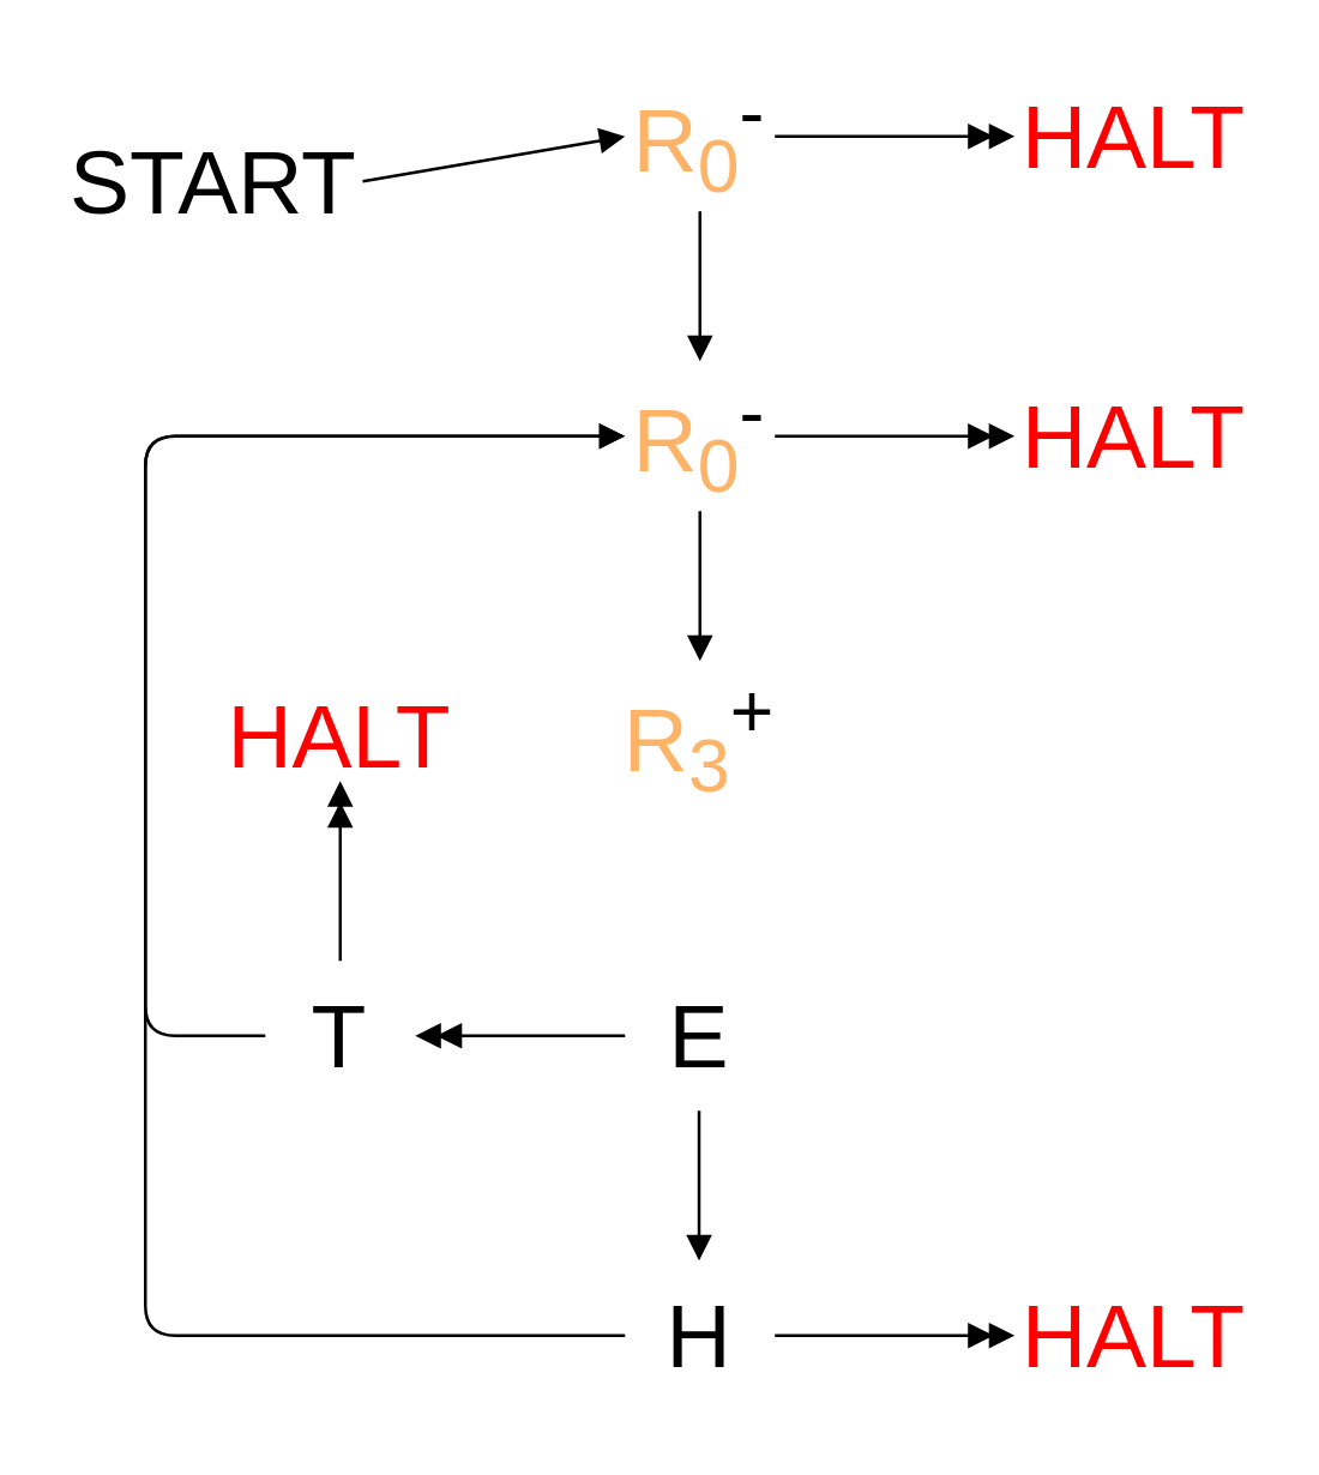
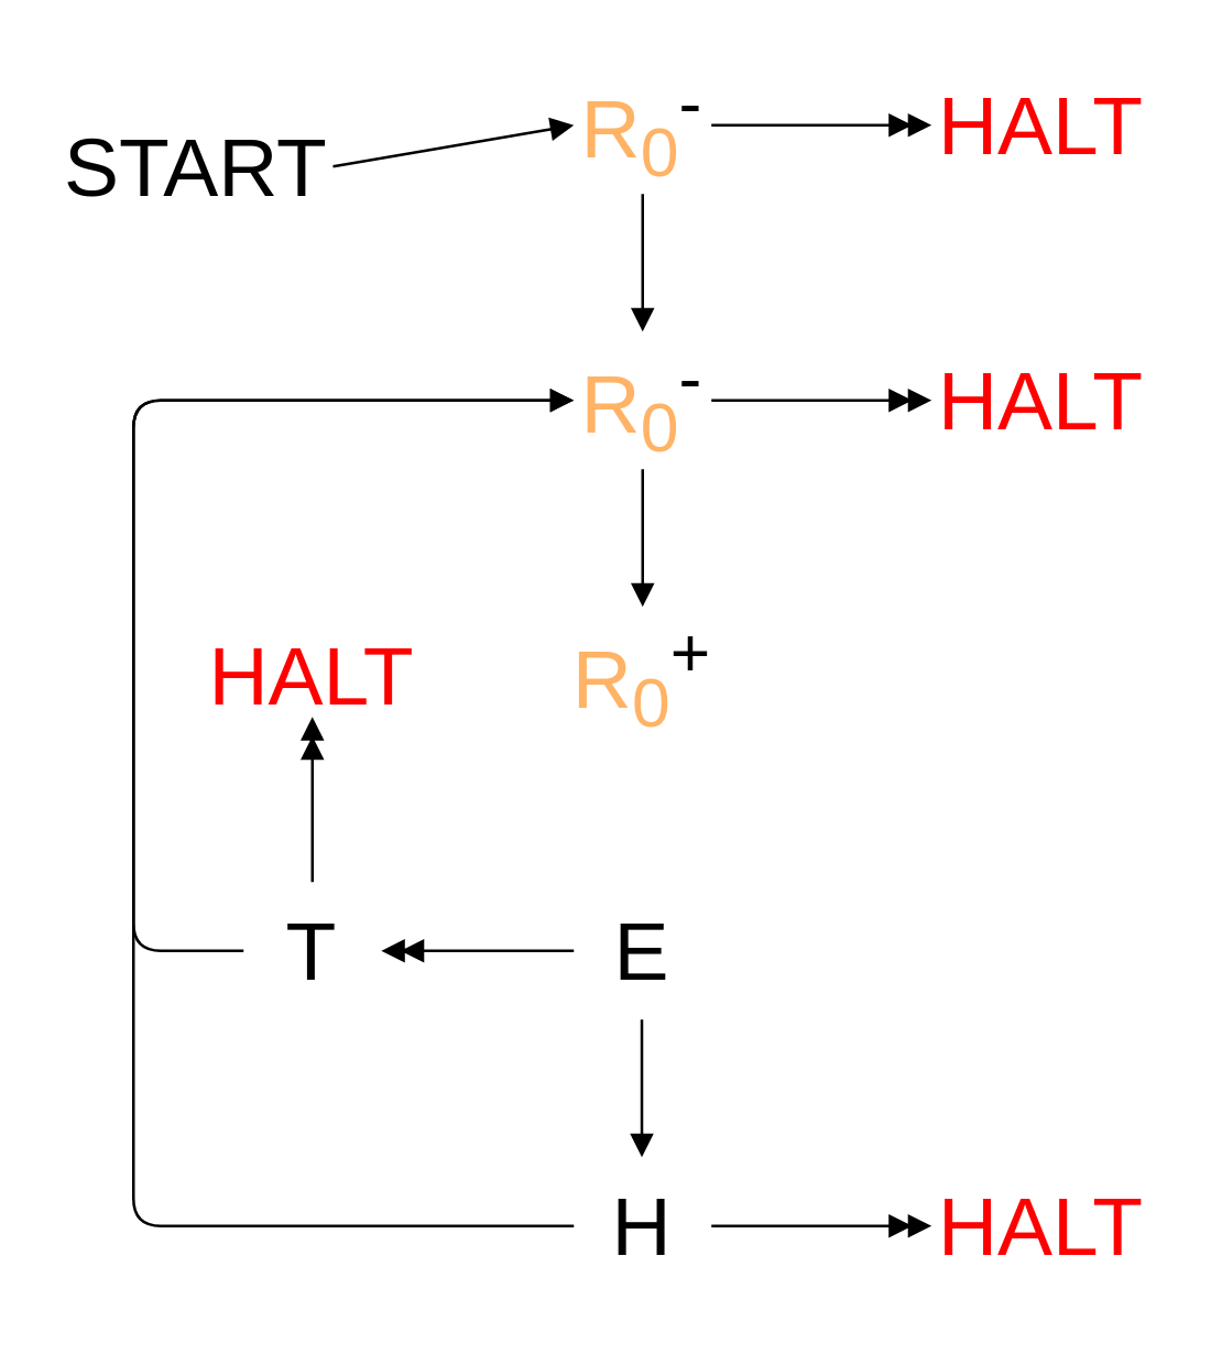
- <mxCell id="11" value="&lt;font color=&quot;#ffb366&quot;&gt;R&lt;sub&gt;3&lt;/sub&gt;&lt;/font&gt;&lt;sup&gt;+&lt;/sup&gt;" style="text;html=1;strokeColor=none;fillColor=none;align=center;verticalAlign=middle;whiteSpace=wrap;rounded=0;fontSize=30;" vertex="1" parent="1"><mxGeometry x="208" y="220" width="50" height="50" as="geometry" /></mxCell>
+ <mxCell id="11" value="&lt;font color=&quot;#ffb366&quot;&gt;R&lt;sub&gt;0&lt;/sub&gt;&lt;/font&gt;&lt;sup&gt;+&lt;/sup&gt;" style="text;html=1;strokeColor=none;fillColor=none;align=center;verticalAlign=middle;whiteSpace=wrap;rounded=0;fontSize=30;" vertex="1" parent="1"><mxGeometry x="208" y="220" width="50" height="50" as="geometry" /></mxCell>
